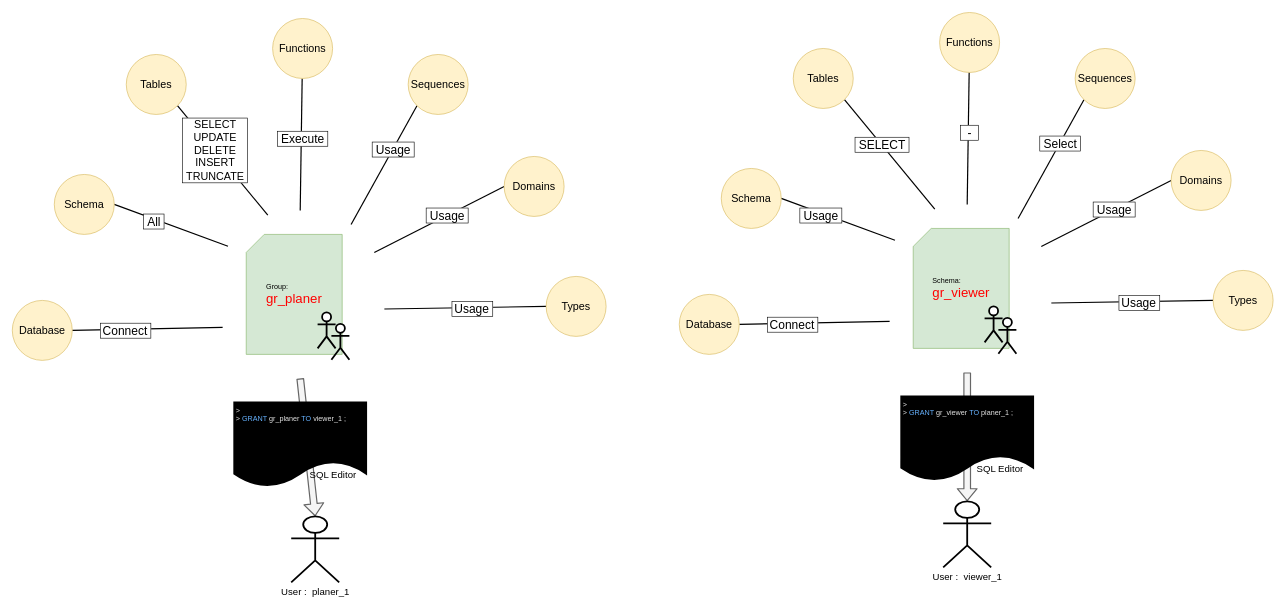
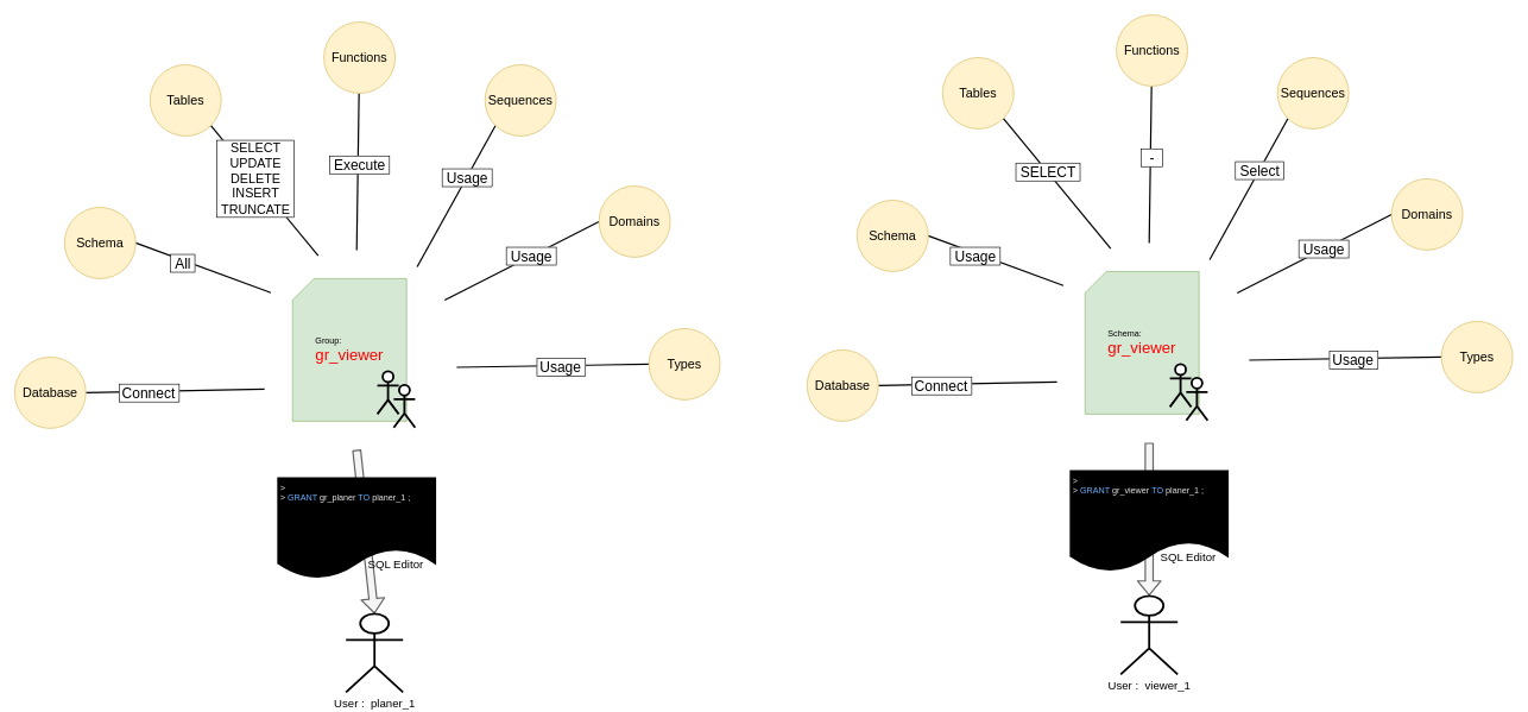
- <mxCell id="7" value="&lt;div style=&quot;text-align: left&quot;&gt;&lt;span&gt;Group:&lt;/span&gt;&lt;/div&gt;&lt;font style=&quot;font-size: 22px&quot; color=&quot;#ff0000&quot;&gt;gr_planer&lt;/font&gt;" style="shape=card;whiteSpace=wrap;html=1;fillColor=#d5e8d4;strokeColor=#82b366;" vertex="1" parent="1"><mxGeometry x="410" y="390" width="160" height="200" as="geometry" /></mxCell>
+ <mxCell id="7" value="&lt;div style=&quot;text-align: left&quot;&gt;&lt;span&gt;Group:&lt;/span&gt;&lt;/div&gt;&lt;font style=&quot;font-size: 22px&quot; color=&quot;#ff0000&quot;&gt;gr_viewer&lt;/font&gt;" style="shape=card;whiteSpace=wrap;html=1;fillColor=#d5e8d4;strokeColor=#82b366;" vertex="1" parent="1"><mxGeometry x="410" y="390" width="160" height="200" as="geometry" /></mxCell>
- <mxCell id="30" value="&lt;font color=&quot;#e6e6e6&quot;&gt;&amp;gt;&lt;br&gt;&amp;gt; &lt;/font&gt;&lt;font color=&quot;#66b2ff&quot;&gt;GRANT &lt;/font&gt;&lt;font color=&quot;#e6e6e6&quot;&gt;gr_planer &lt;/font&gt;&lt;font color=&quot;#66b2ff&quot;&gt;TO &lt;/font&gt;&lt;font color=&quot;#e6e6e6&quot;&gt;viewer_1 ;&lt;br&gt;&lt;/font&gt;" style="shape=document;whiteSpace=wrap;html=1;boundedLbl=1;strokeWidth=3;fillColor=#000000;align=left;verticalAlign=top;spacingRight=1;spacingLeft=1;" vertex="1" parent="29"><mxGeometry width="220" height="140" as="geometry" /></mxCell>
+ <mxCell id="30" value="&lt;font color=&quot;#e6e6e6&quot;&gt;&amp;gt;&lt;br&gt;&amp;gt; &lt;/font&gt;&lt;font color=&quot;#66b2ff&quot;&gt;GRANT &lt;/font&gt;&lt;font color=&quot;#e6e6e6&quot;&gt;gr_planer &lt;/font&gt;&lt;font color=&quot;#66b2ff&quot;&gt;TO &lt;/font&gt;&lt;font color=&quot;#e6e6e6&quot;&gt;planer_1 ;&lt;br&gt;&lt;/font&gt;" style="shape=document;whiteSpace=wrap;html=1;boundedLbl=1;strokeWidth=3;fillColor=#000000;align=left;verticalAlign=top;spacingRight=1;spacingLeft=1;" vertex="1" parent="29"><mxGeometry width="220" height="140" as="geometry" /></mxCell>
